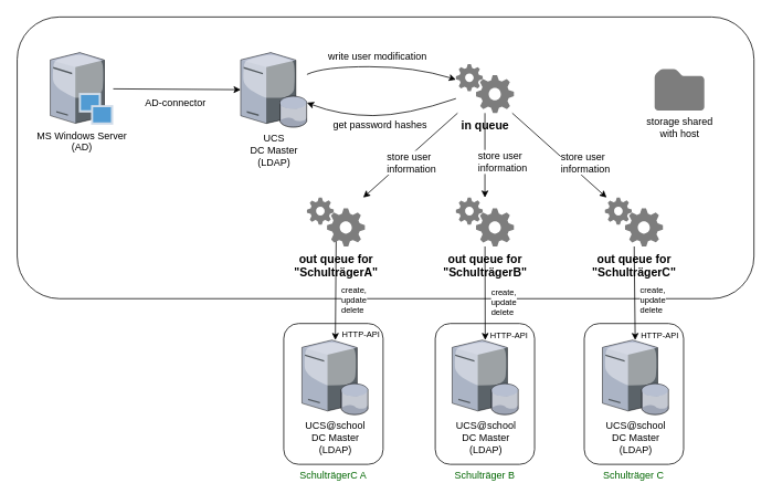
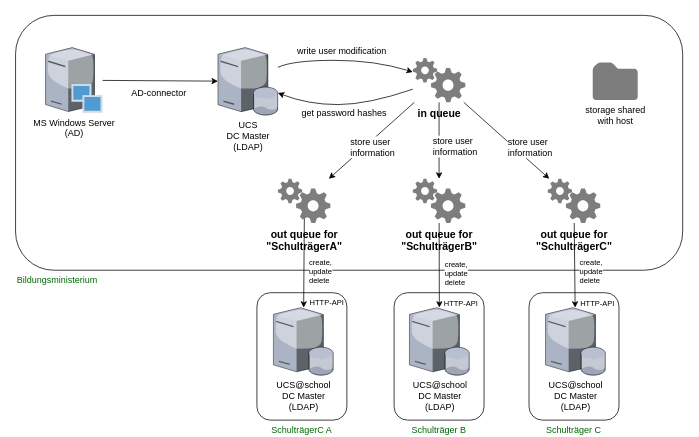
+ <mxCell id="34" value="Bildungsministerium" style="text;html=1;fillColor=none;strokeColor=none;fontColor=#006600;" parent="1" vertex="1"><mxGeometry x="20" y="360" width="120" height="30" as="geometry" /></mxCell>
